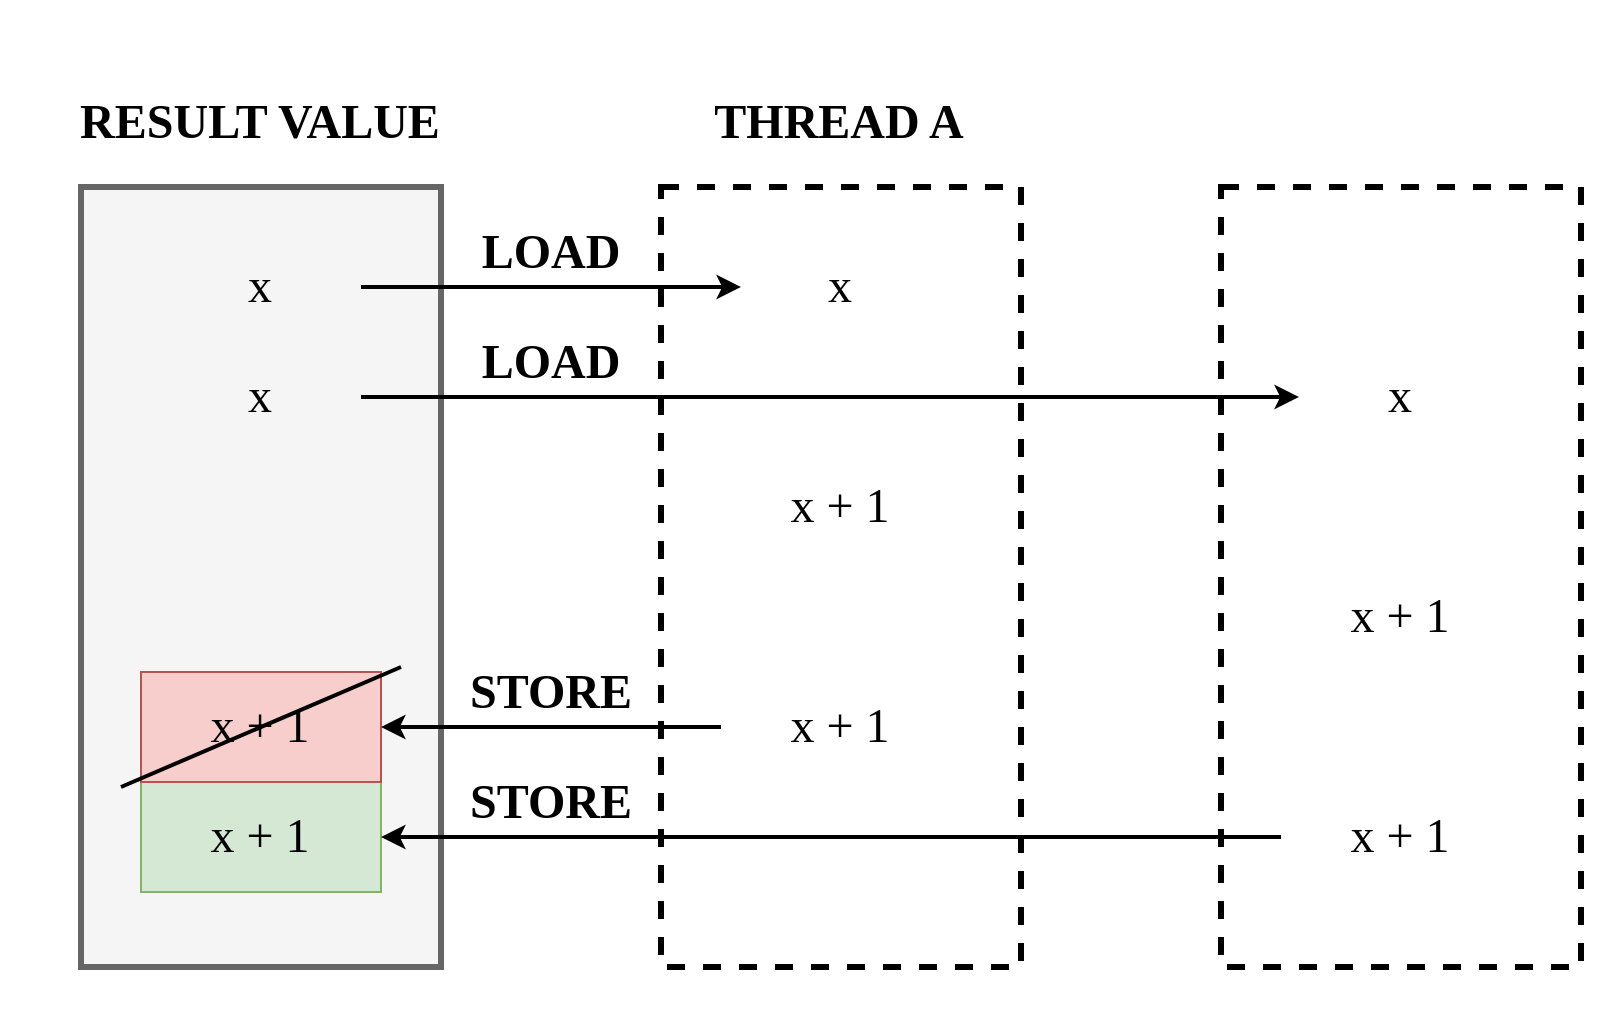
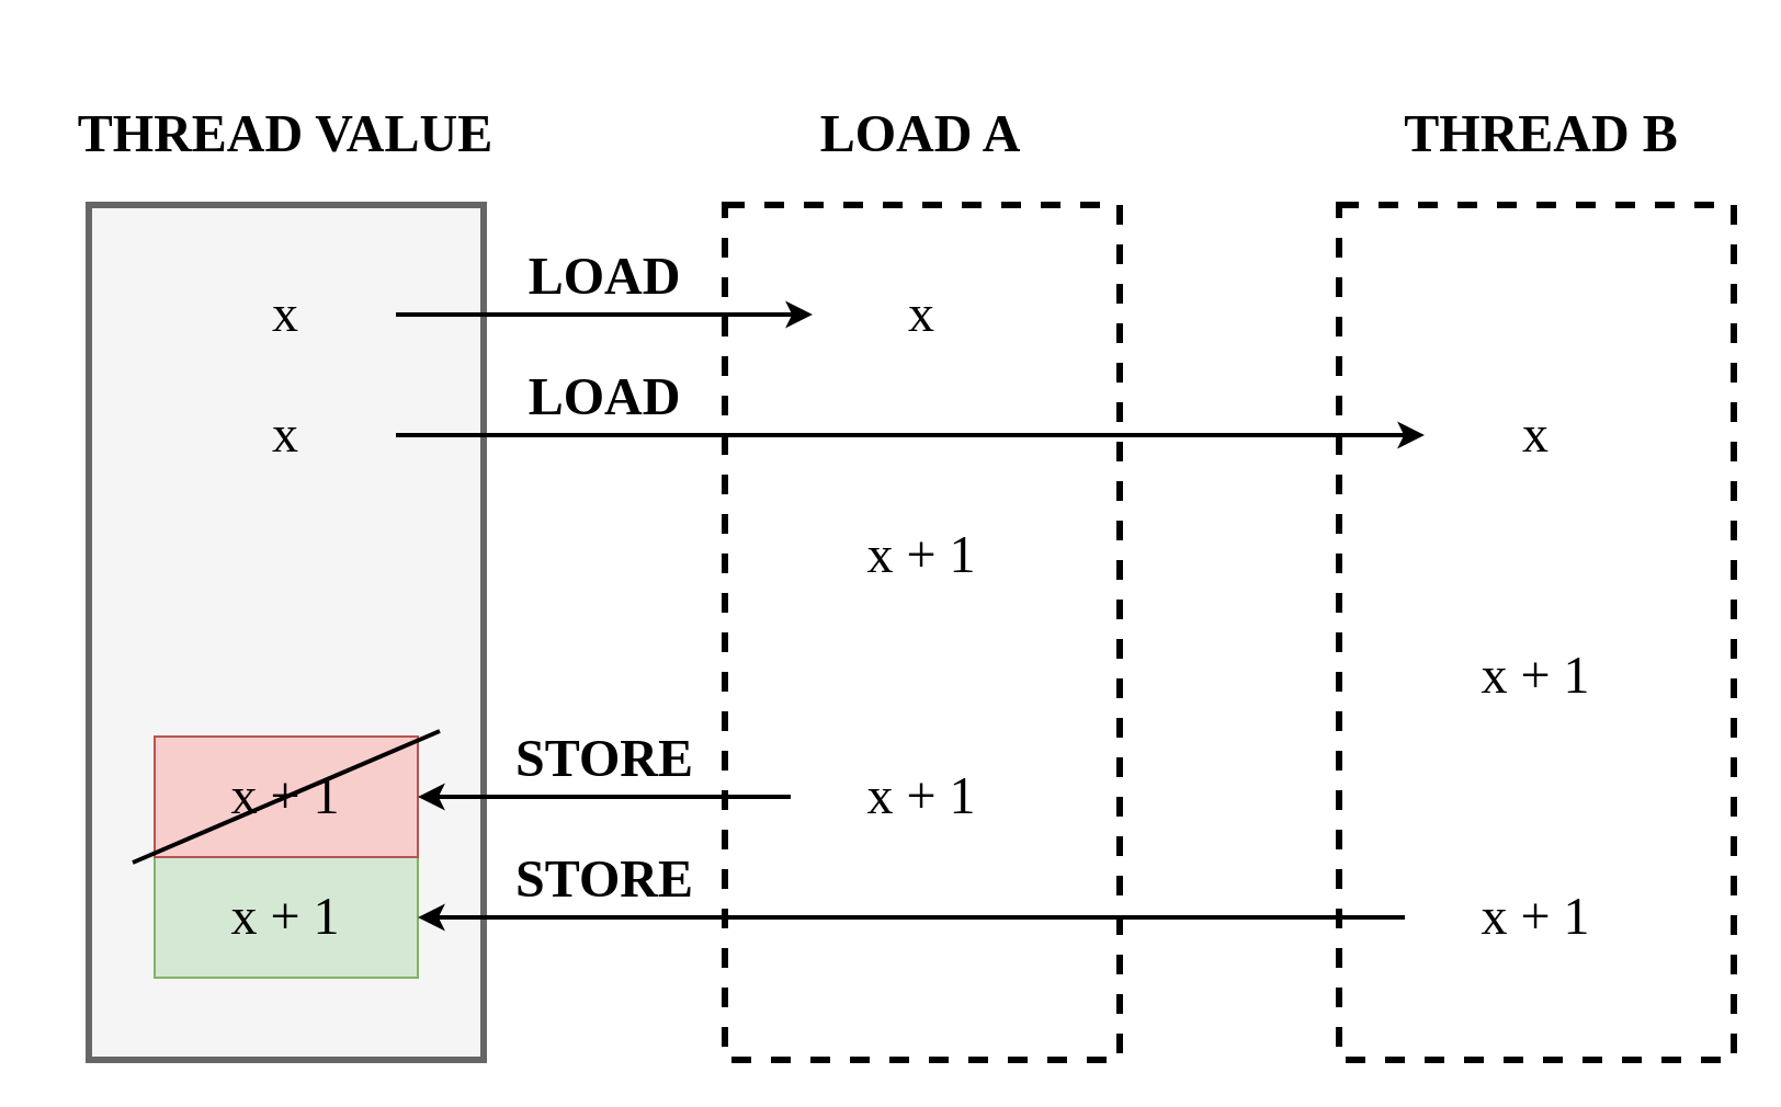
+ <mxCell id="10" value="THREAD B" style="text;html=1;strokeColor=none;fillColor=none;align=center;verticalAlign=middle;whiteSpace=wrap;rounded=0;fontFamily=IBM Plex Mono;fontSource=https%3A%2F%2Ffonts.googleapis.com%2Fcss%3Ffamily%3DIBM%2BPlex%2BMono;fontStyle=1;fontSize=24;" parent="1" vertex="1"><mxGeometry x="614.615" y="33" width="175.385" height="55" as="geometry" /></mxCell>
- <mxCell id="4" value="RESULT VALUE" style="text;html=1;strokeColor=none;fillColor=none;align=center;verticalAlign=middle;whiteSpace=wrap;rounded=0;fontFamily=IBM Plex Mono;fontSource=https%3A%2F%2Ffonts.googleapis.com%2Fcss%3Ffamily%3DIBM%2BPlex%2BMono;fontStyle=1;fontSize=24;" parent="1" vertex="1"><mxGeometry x="20" y="20.5" width="220" height="80" as="geometry" /></mxCell>
+ <mxCell id="4" value="THREAD VALUE" style="text;html=1;strokeColor=none;fillColor=none;align=center;verticalAlign=middle;whiteSpace=wrap;rounded=0;fontFamily=IBM Plex Mono;fontSource=https%3A%2F%2Ffonts.googleapis.com%2Fcss%3Ffamily%3DIBM%2BPlex%2BMono;fontStyle=1;fontSize=24;" parent="1" vertex="1"><mxGeometry x="20" y="20.5" width="220" height="80" as="geometry" /></mxCell>
- <mxCell id="7" value="THREAD A" style="text;html=1;strokeColor=none;fillColor=none;align=center;verticalAlign=middle;whiteSpace=wrap;rounded=0;fontFamily=IBM Plex Mono;fontSource=https%3A%2F%2Ffonts.googleapis.com%2Fcss%3Ffamily%3DIBM%2BPlex%2BMono;fontStyle=1;fontSize=24;" parent="1" vertex="1"><mxGeometry x="332.308" y="33" width="175.385" height="55" as="geometry" /></mxCell>
+ <mxCell id="7" value="LOAD A" style="text;html=1;strokeColor=none;fillColor=none;align=center;verticalAlign=middle;whiteSpace=wrap;rounded=0;fontFamily=IBM Plex Mono;fontSource=https%3A%2F%2Ffonts.googleapis.com%2Fcss%3Ffamily%3DIBM%2BPlex%2BMono;fontStyle=1;fontSize=24;" parent="1" vertex="1"><mxGeometry x="332.308" y="33" width="175.385" height="55" as="geometry" /></mxCell>
